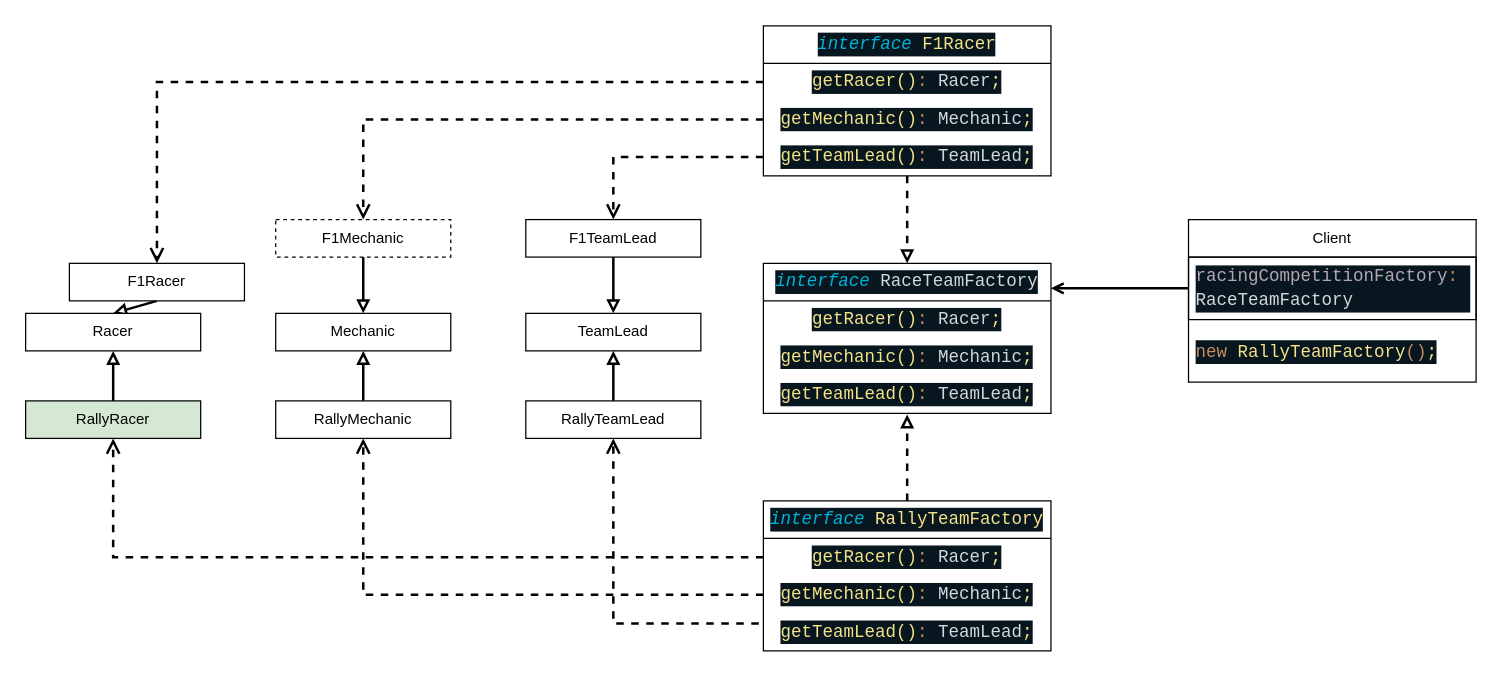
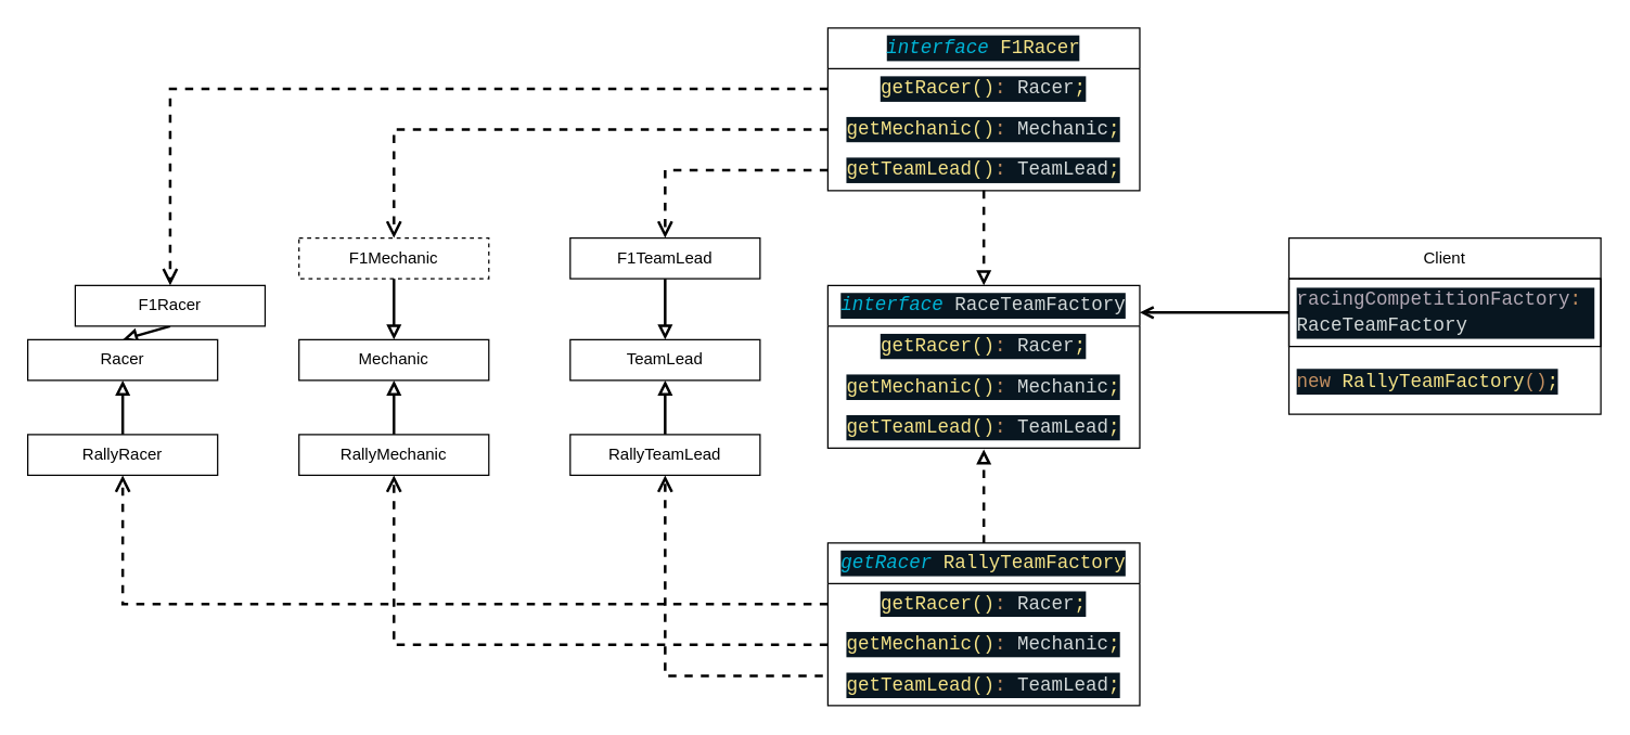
- <mxCell id="13" value="RallyRacer" style="rounded=0;whiteSpace=wrap;html=1;fillColor=#d5e8d4;" vertex="1" parent="1"><mxGeometry x="20" y="320" width="140" height="30" as="geometry" /></mxCell>
+ <mxCell id="13" value="RallyRacer" style="rounded=0;whiteSpace=wrap;html=1;" vertex="1" parent="1"><mxGeometry x="20" y="320" width="140" height="30" as="geometry" /></mxCell>
- <mxCell id="25" value="&lt;div style=&quot;color: rgb(246, 250, 253); background-color: rgb(8, 22, 32); font-family: Consolas, Consolas, &amp;quot;Courier New&amp;quot;, monospace; font-size: 14px; line-height: 19px;&quot;&gt;&lt;span style=&quot;color: #00b4d6;font-style: italic;&quot;&gt;interface&lt;/span&gt;&amp;nbsp;&lt;span style=&quot;color: rgb(244, 226, 134);&quot;&gt;RallyTeamFactory&lt;/span&gt;&lt;/div&gt;" style="swimlane;fontStyle=0;childLayout=stackLayout;horizontal=1;startSize=30;horizontalStack=0;resizeParent=1;resizeParentMax=0;resizeLast=0;collapsible=1;marginBottom=0;whiteSpace=wrap;html=1;" vertex="1" parent="1"><mxGeometry x="610" y="400" width="230" height="120" as="geometry" /></mxCell>
+ <mxCell id="25" value="&lt;div style=&quot;color: rgb(246, 250, 253); background-color: rgb(8, 22, 32); font-family: Consolas, Consolas, &amp;quot;Courier New&amp;quot;, monospace; font-size: 14px; line-height: 19px;&quot;&gt;&lt;span style=&quot;color: #00b4d6;font-style: italic;&quot;&gt;getRacer&lt;/span&gt;&amp;nbsp;&lt;span style=&quot;color: rgb(244, 226, 134);&quot;&gt;RallyTeamFactory&lt;/span&gt;&lt;/div&gt;" style="swimlane;fontStyle=0;childLayout=stackLayout;horizontal=1;startSize=30;horizontalStack=0;resizeParent=1;resizeParentMax=0;resizeLast=0;collapsible=1;marginBottom=0;whiteSpace=wrap;html=1;" vertex="1" parent="1"><mxGeometry x="610" y="400" width="230" height="120" as="geometry" /></mxCell>
